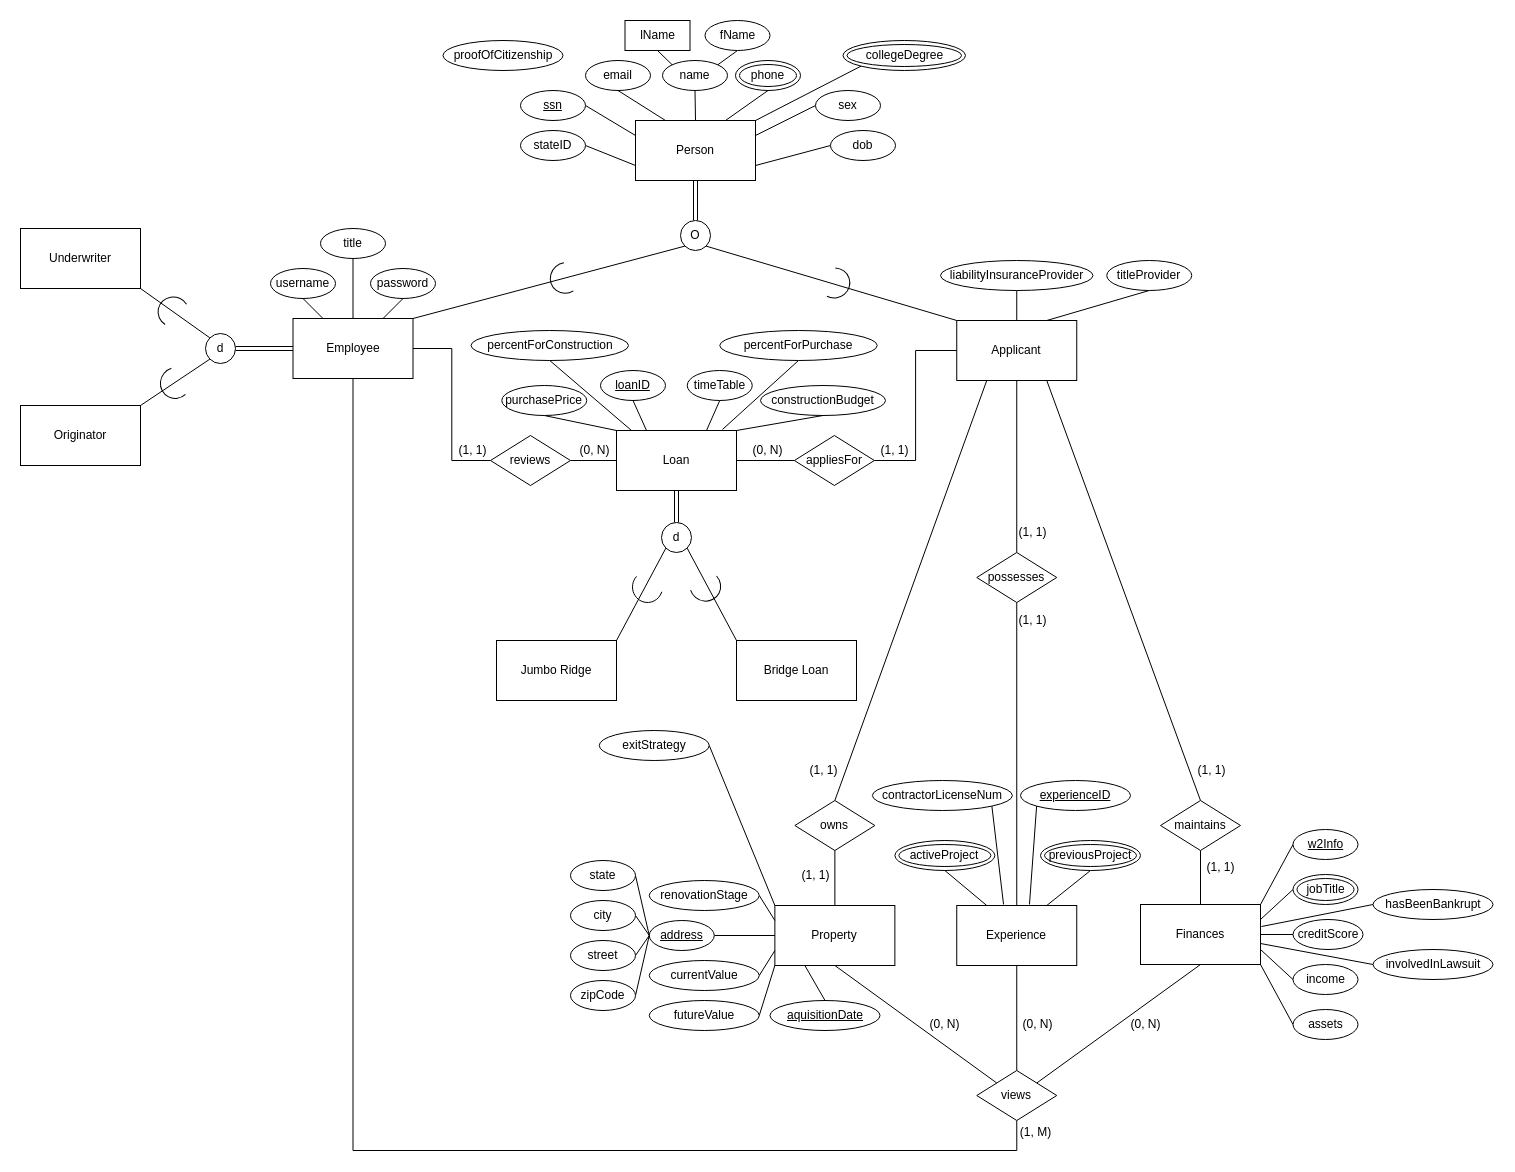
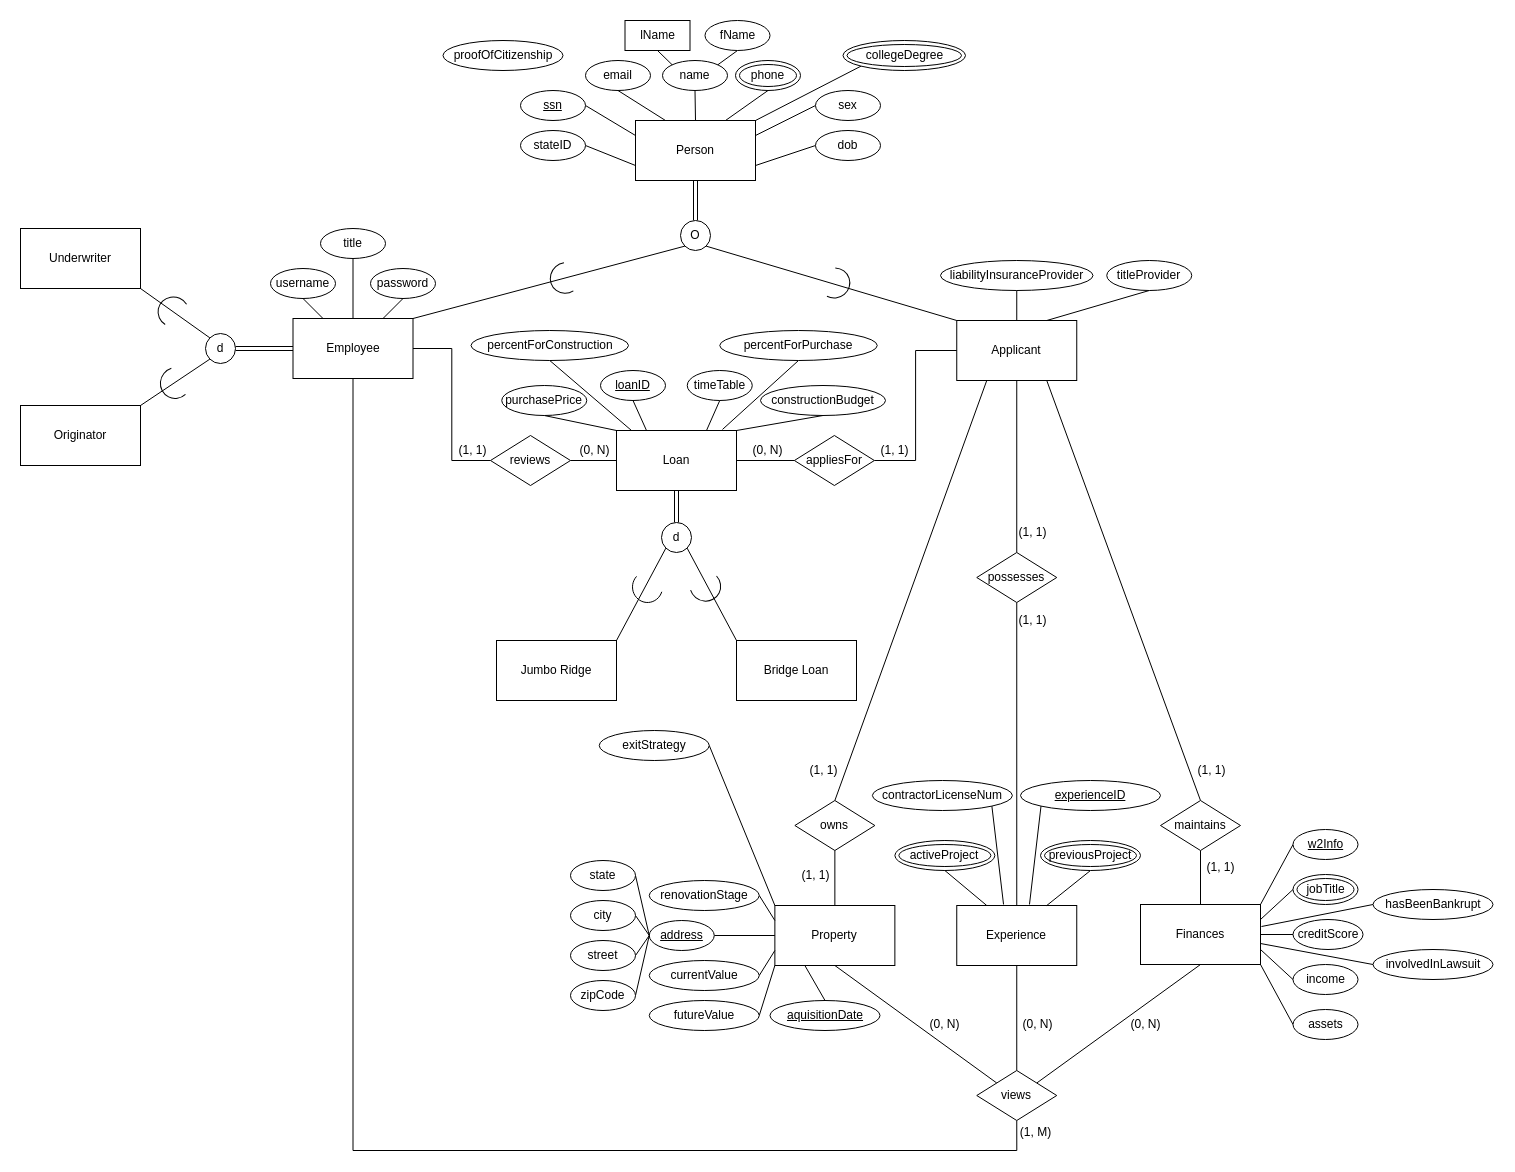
- <mxCell id="21" value="dob" style="ellipse;whiteSpace=wrap;html=1;" parent="1" vertex="1"><mxGeometry x="830" y="130" width="65" height="30" as="geometry" /></mxCell>
+ <mxCell id="21" value="dob" style="ellipse;whiteSpace=wrap;html=1;" parent="1" vertex="1"><mxGeometry x="815" y="130" width="65" height="30" as="geometry" /></mxCell>
- <mxCell id="110" value="&lt;u&gt;experienceID&lt;/u&gt;" style="ellipse;whiteSpace=wrap;html=1;" parent="1" vertex="1"><mxGeometry x="1020" y="780" width="110" height="30" as="geometry" /></mxCell>
+ <mxCell id="110" value="&lt;u&gt;experienceID&lt;/u&gt;" style="ellipse;whiteSpace=wrap;html=1;" parent="1" vertex="1"><mxGeometry x="1020" y="780" width="140" height="30" as="geometry" /></mxCell>
